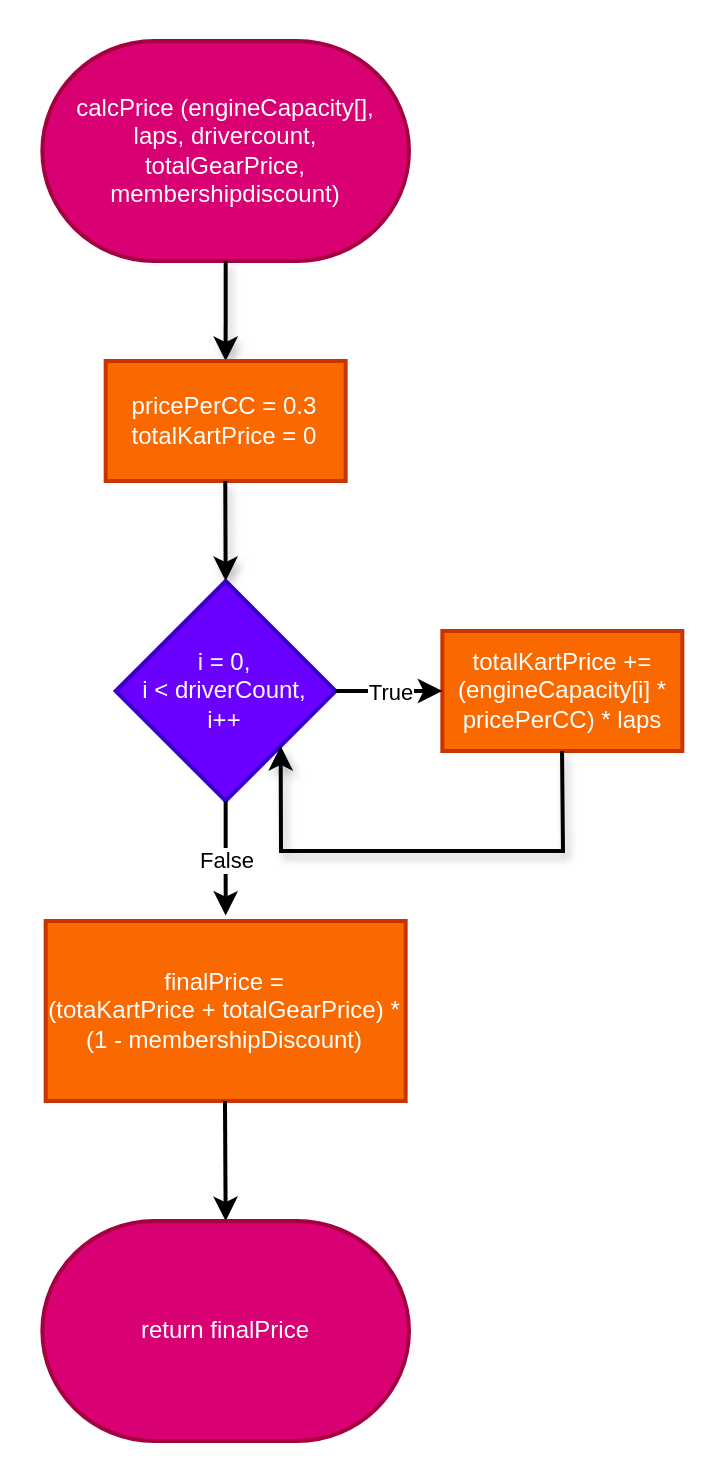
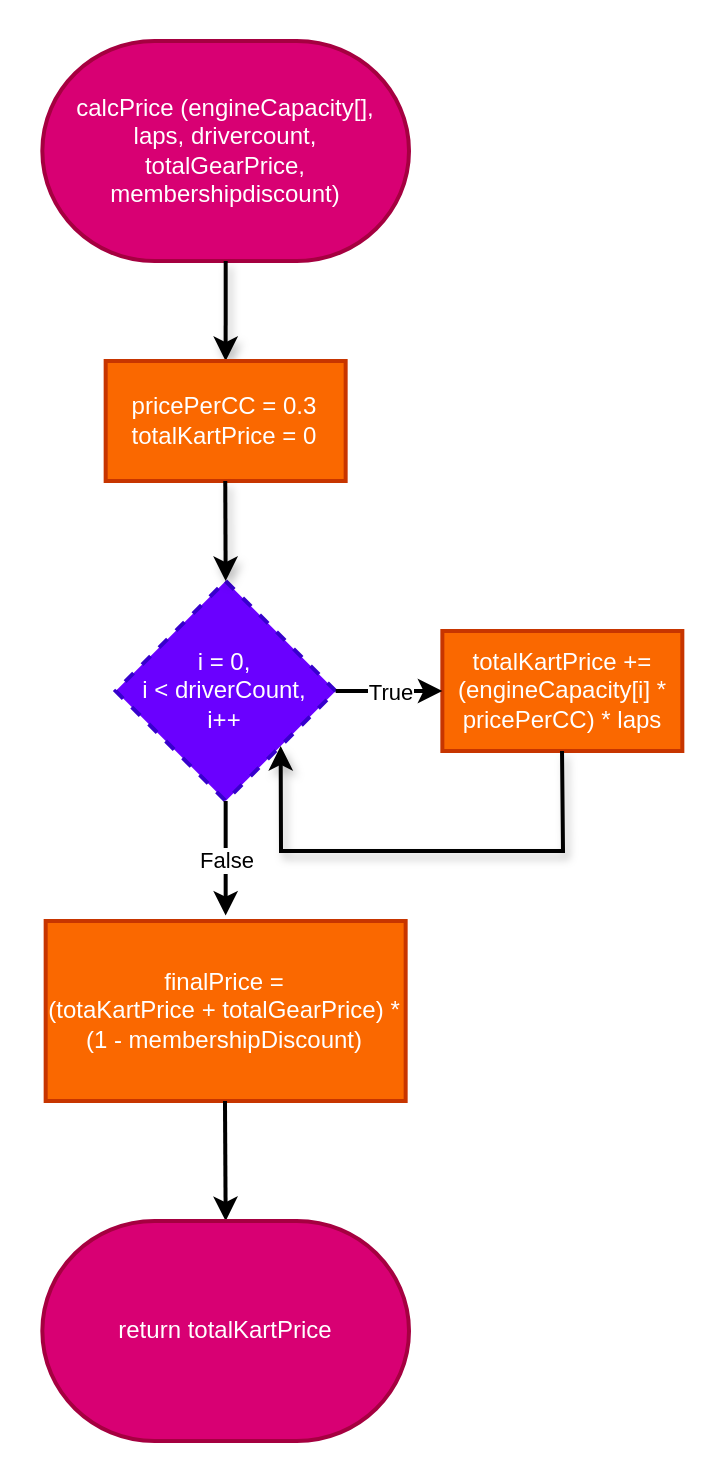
- <mxCell id="5" value="i = 0,&lt;br&gt;i &amp;lt; driverCount,&lt;br&gt;i++" style="rhombus;whiteSpace=wrap;html=1;strokeWidth=2;fillColor=#6a00ff;fontColor=#ffffff;strokeColor=#3700CC;" parent="1" vertex="1"><mxGeometry x="57.33" y="290" width="110" height="110" as="geometry" /></mxCell>
+ <mxCell id="5" value="i = 0,&lt;br&gt;i &amp;lt; driverCount,&lt;br&gt;i++" style="rhombus;whiteSpace=wrap;html=1;strokeWidth=2;fillColor=#6a00ff;fontColor=#ffffff;strokeColor=#3700CC;dashed=1;" parent="1" vertex="1"><mxGeometry x="57.33" y="290" width="110" height="110" as="geometry" /></mxCell>
- <mxCell id="15" value="return finalPrice" style="strokeWidth=2;html=1;shape=mxgraph.flowchart.terminator;whiteSpace=wrap;fillColor=#d80073;fontColor=#ffffff;strokeColor=#A50040;" vertex="1" parent="1"><mxGeometry x="20.67" y="610" width="183.33" height="110" as="geometry" /></mxCell>
+ <mxCell id="15" value="return totalKartPrice" style="strokeWidth=2;html=1;shape=mxgraph.flowchart.terminator;whiteSpace=wrap;fillColor=#d80073;fontColor=#ffffff;strokeColor=#A50040;" vertex="1" parent="1"><mxGeometry x="20.67" y="610" width="183.33" height="110" as="geometry" /></mxCell>
